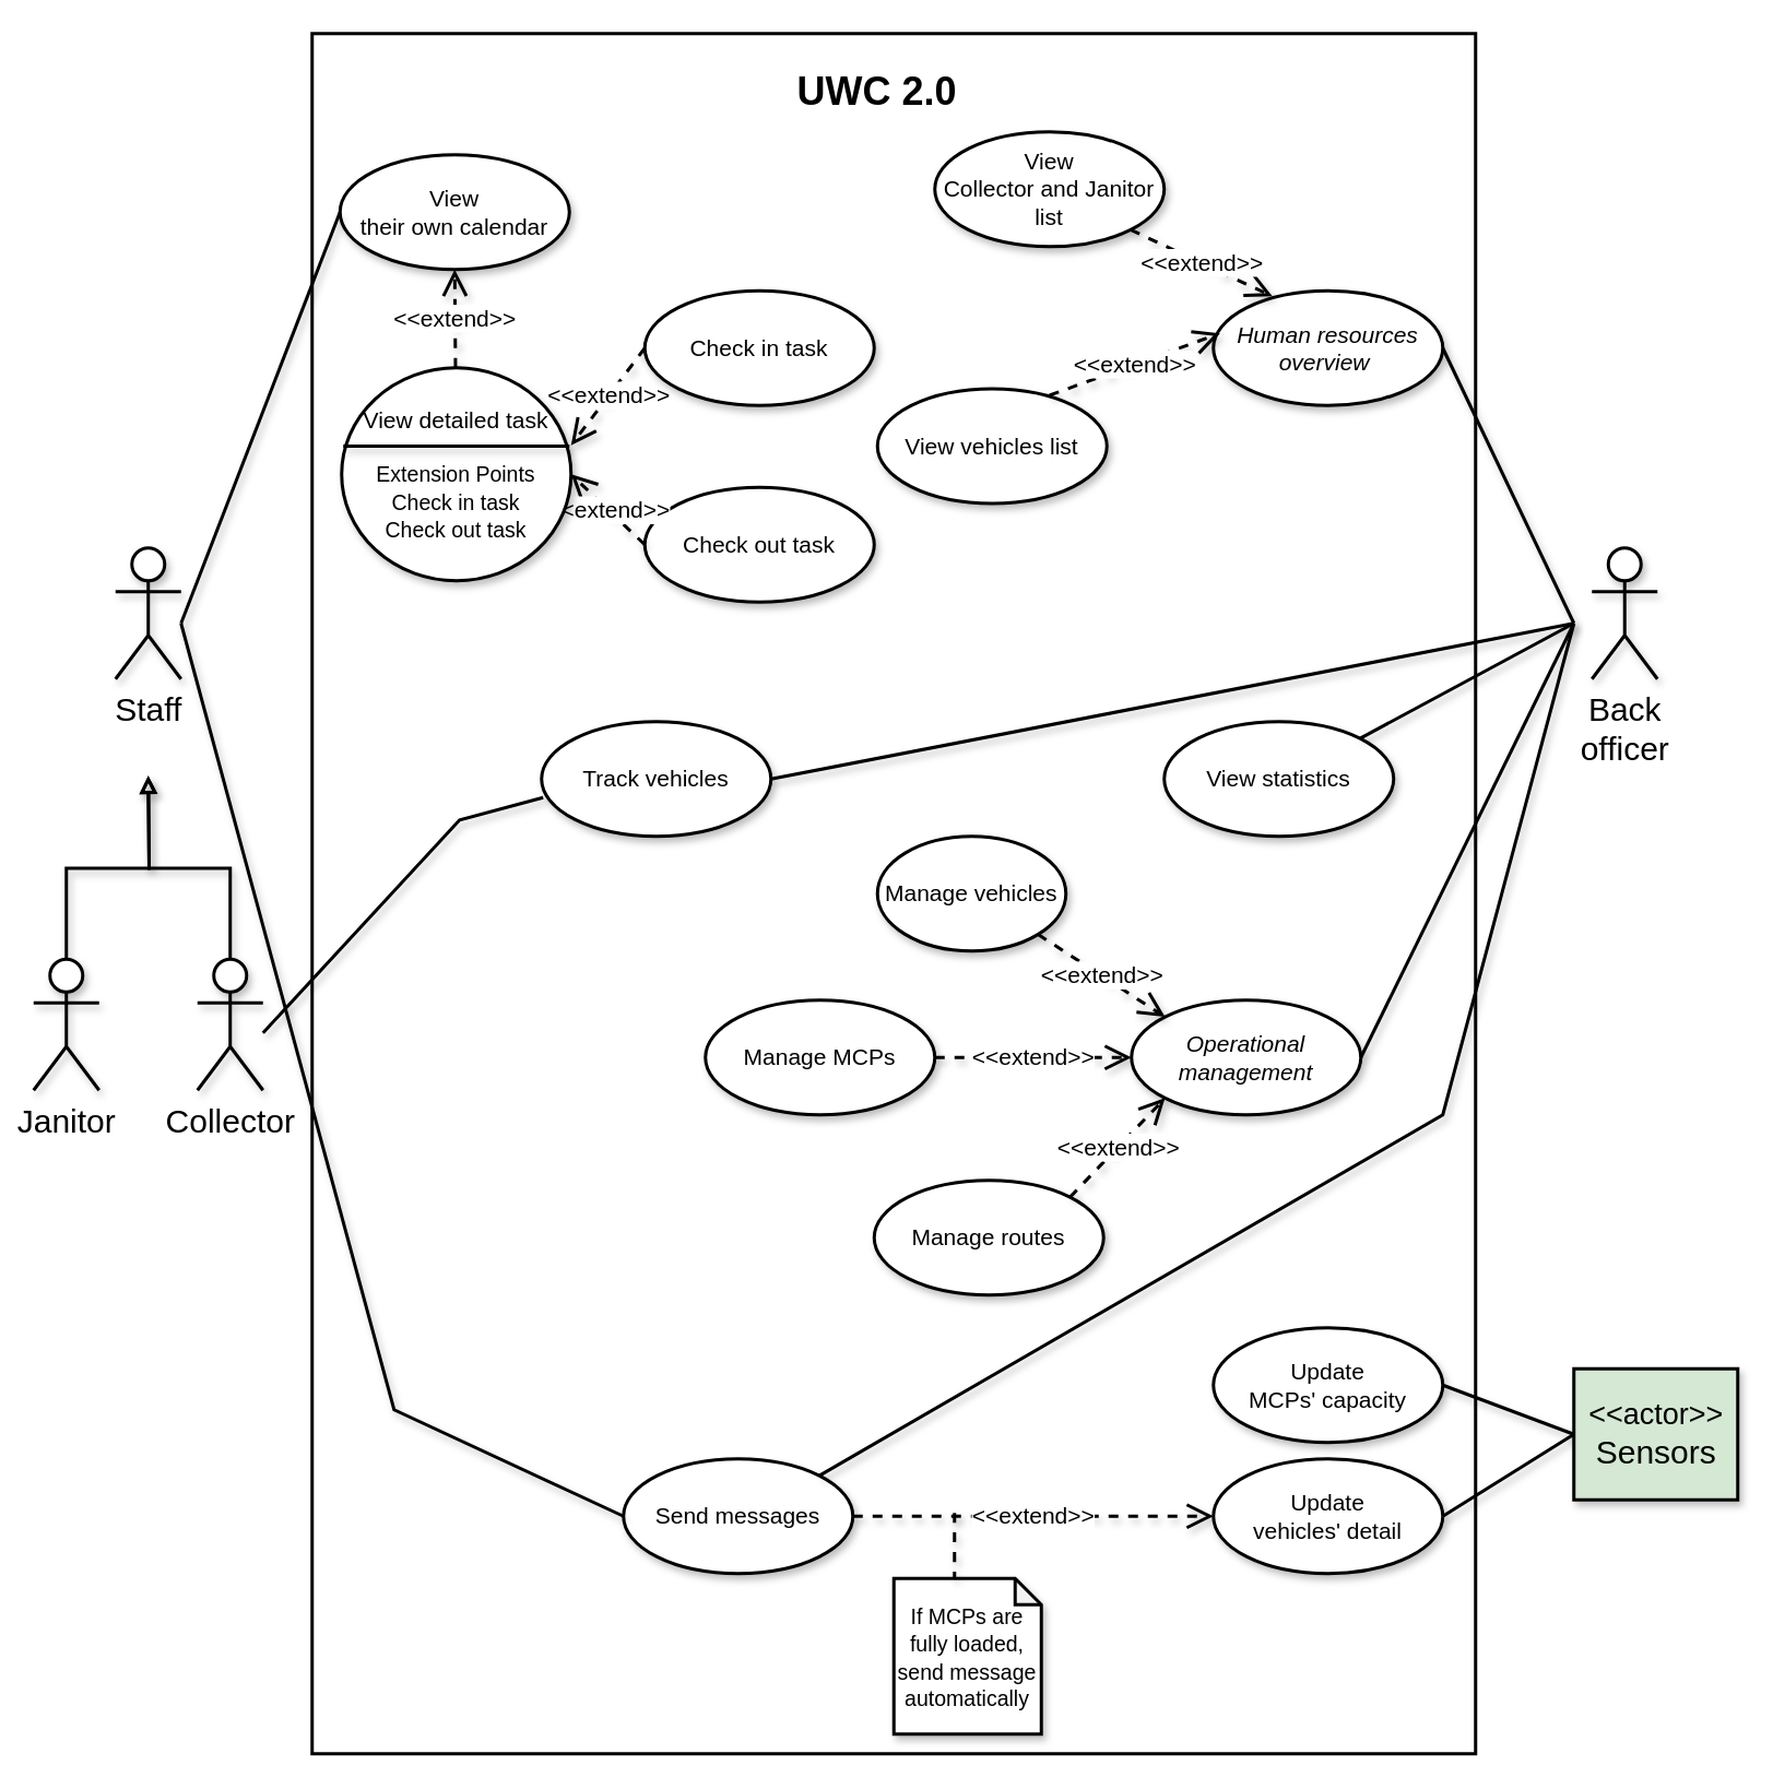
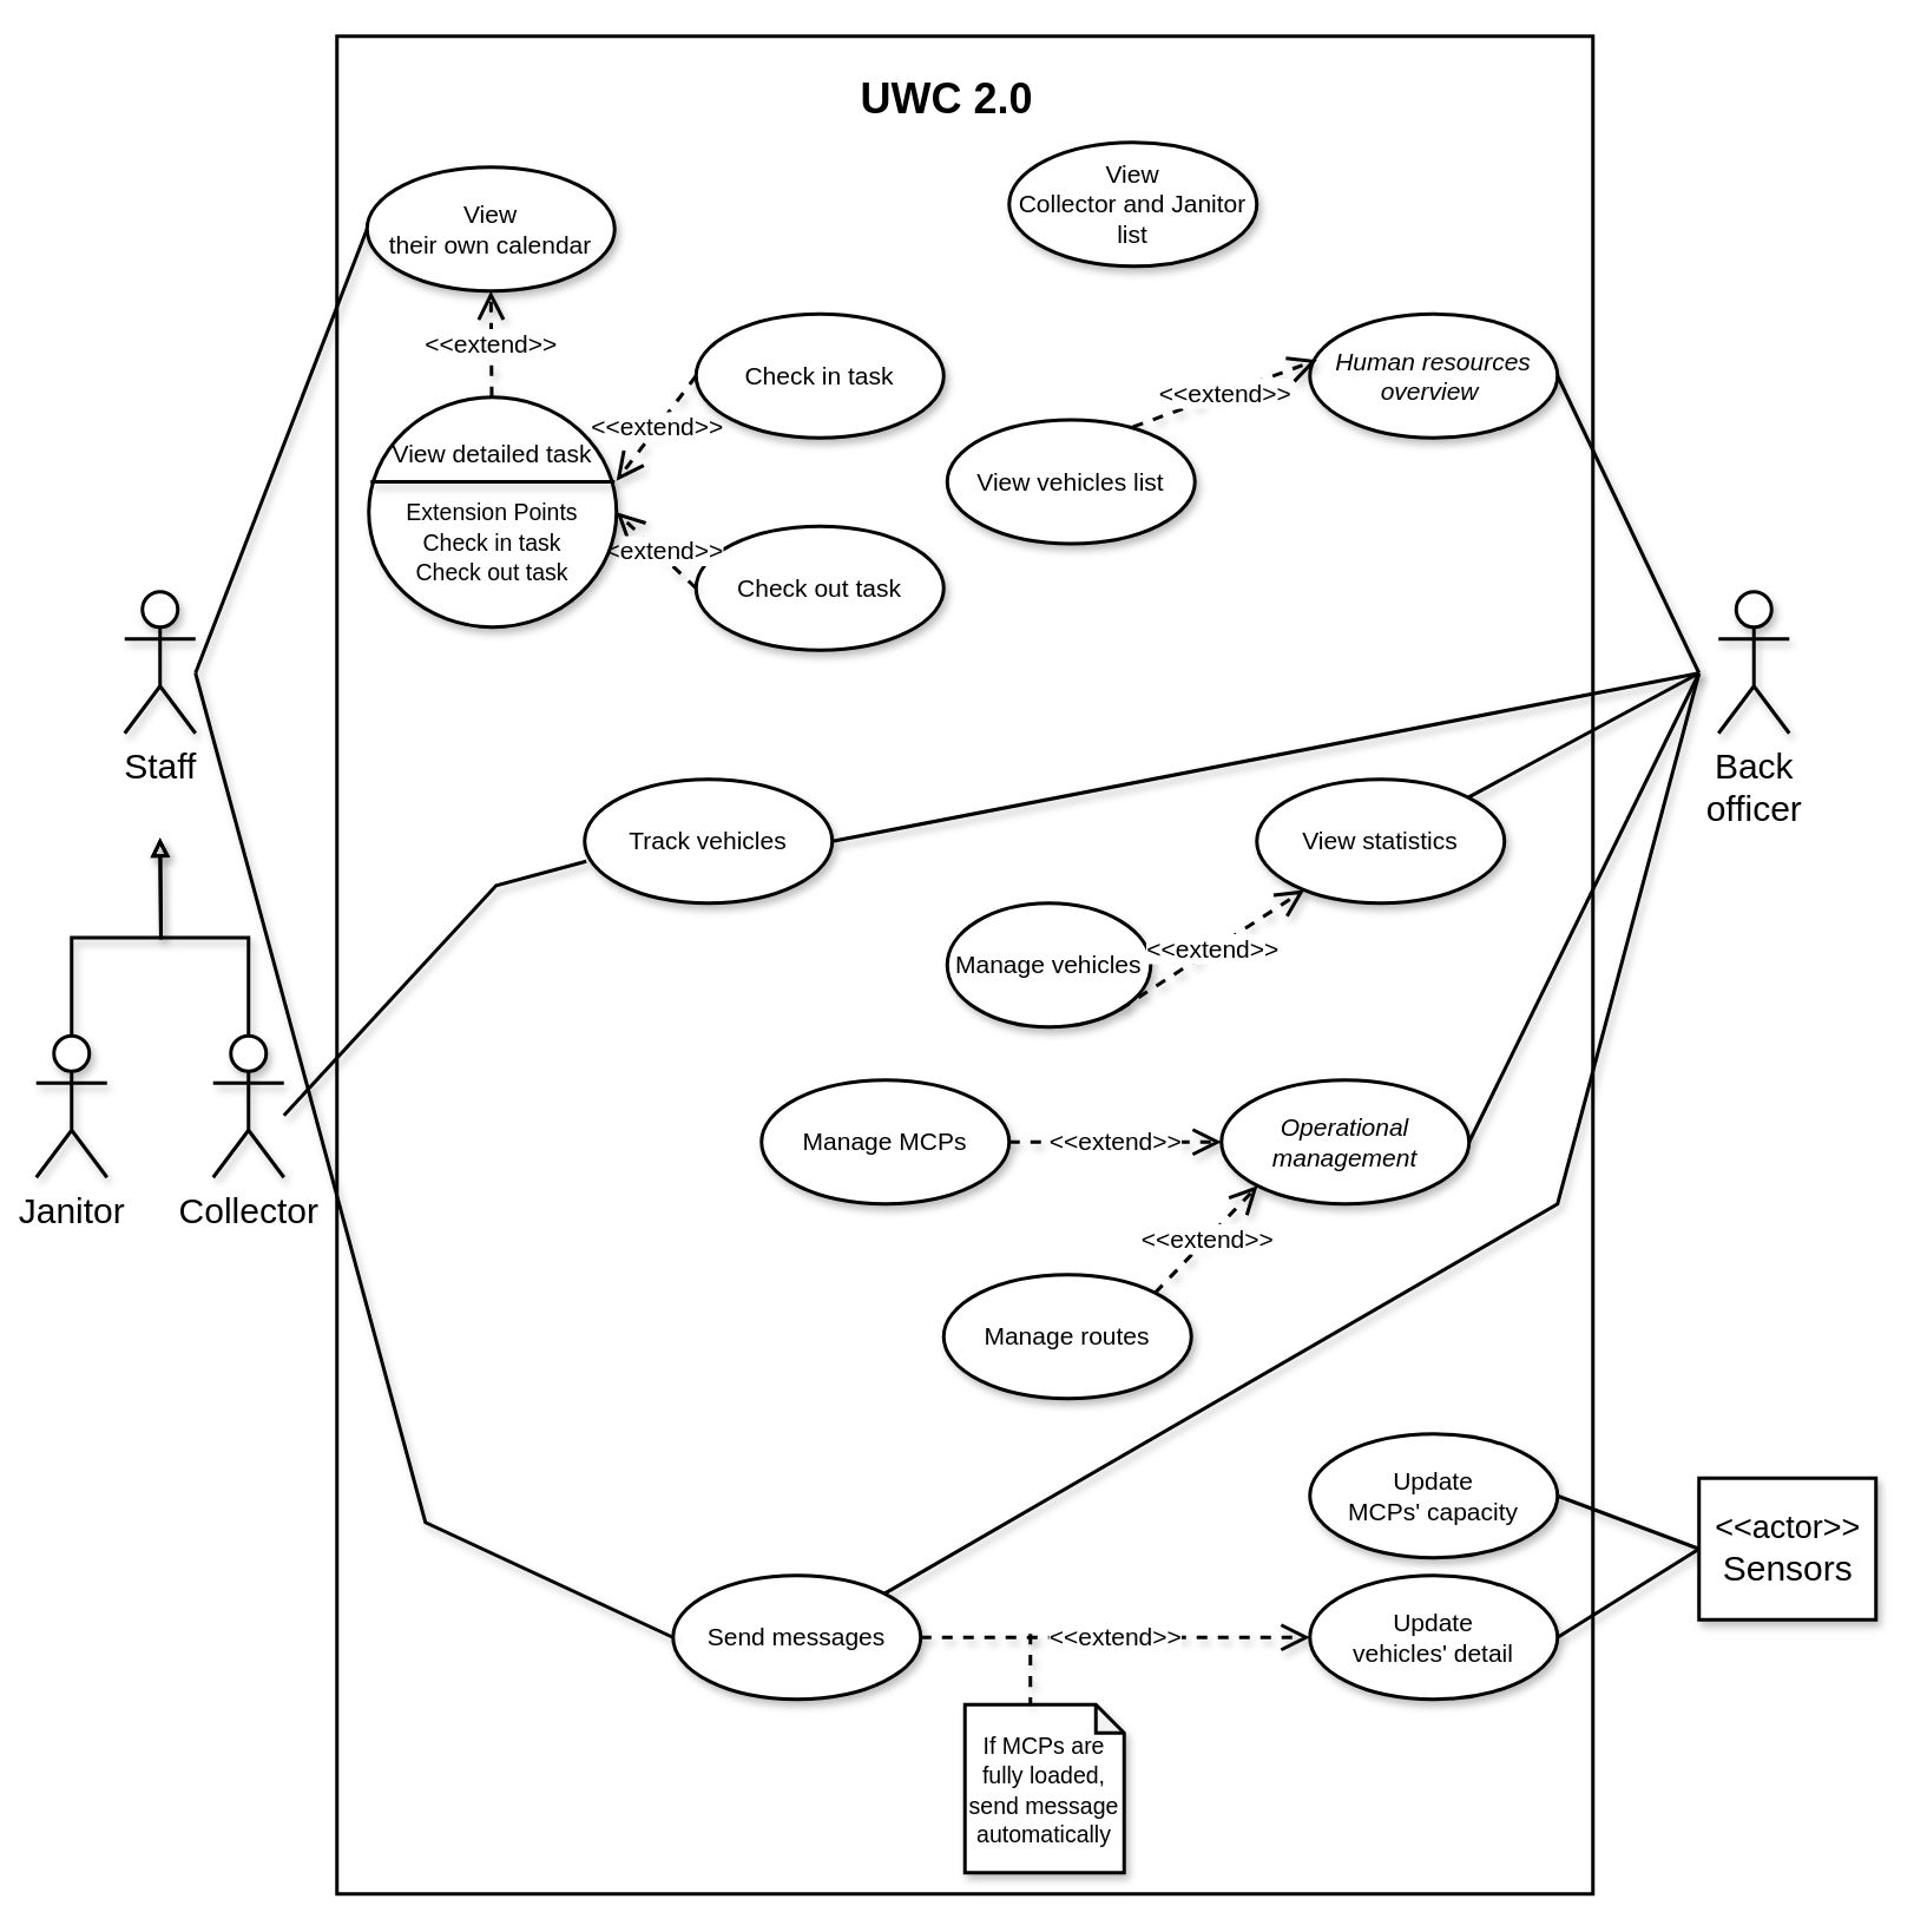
- <mxCell id="28" value="&amp;lt;&amp;lt;extend&amp;gt;&amp;gt;" style="endArrow=open;endSize=12;dashed=1;html=1;rounded=0;strokeWidth=2;fontSize=14;exitX=1;exitY=1;exitDx=0;exitDy=0;entryX=0.257;entryY=0.048;entryDx=0;entryDy=0;entryPerimeter=0;shadow=1;sketch=0;" edge="1" parent="1" source="8" target="26"><mxGeometry width="160" relative="1" as="geometry"><mxPoint x="870.38" y="159" as="sourcePoint" /><mxPoint x="869.38" y="99" as="targetPoint" /><mxPoint as="offset" /></mxGeometry></mxCell>
- <mxCell id="30" value="&amp;lt;&amp;lt;extend&amp;gt;&amp;gt;" style="endArrow=open;endSize=12;dashed=1;html=1;rounded=0;strokeWidth=2;fontSize=14;exitX=1;exitY=1;exitDx=0;exitDy=0;entryX=0;entryY=0;entryDx=0;entryDy=0;shadow=1;sketch=0;" edge="1" parent="1" source="24" target="23"><mxGeometry width="160" relative="1" as="geometry"><mxPoint x="835.22" y="455.001" as="sourcePoint" /><mxPoint x="904.79" y="493.815" as="targetPoint" /><mxPoint as="offset" /></mxGeometry></mxCell>
+ <mxCell id="30" value="&amp;lt;&amp;lt;extend&amp;gt;&amp;gt;" style="endArrow=open;endSize=12;dashed=1;html=1;rounded=0;strokeWidth=2;fontSize=14;exitX=1;exitY=1;exitDx=0;exitDy=0;shadow=1;sketch=0;" edge="1" parent="1" source="24" target="49"><mxGeometry width="160" relative="1" as="geometry"><mxPoint x="835.22" y="455.001" as="sourcePoint" /><mxPoint x="904.79" y="493.815" as="targetPoint" /><mxPoint as="offset" /></mxGeometry></mxCell>
- <mxCell id="41" value="&lt;font style=&quot;&quot;&gt;&lt;font style=&quot;font-size: 18px;&quot;&gt;&amp;lt;&amp;lt;actor&amp;gt;&amp;gt;&lt;/font&gt;&lt;br style=&quot;&quot;&gt;&lt;span style=&quot;font-size: 20px;&quot;&gt;Sensors&lt;/span&gt;&lt;/font&gt;" style="html=1;fontSize=14;strokeWidth=2;shadow=1;sketch=0;fillColor=#d5e8d4;" vertex="1" parent="1"><mxGeometry x="960" y="835" width="100" height="80" as="geometry" /></mxCell>
+ <mxCell id="41" value="&lt;font style=&quot;&quot;&gt;&lt;font style=&quot;font-size: 18px;&quot;&gt;&amp;lt;&amp;lt;actor&amp;gt;&amp;gt;&lt;/font&gt;&lt;br style=&quot;&quot;&gt;&lt;span style=&quot;font-size: 20px;&quot;&gt;Sensors&lt;/span&gt;&lt;/font&gt;" style="html=1;fontSize=14;strokeWidth=2;shadow=1;sketch=0;" vertex="1" parent="1"><mxGeometry x="960" y="835" width="100" height="80" as="geometry" /></mxCell>
